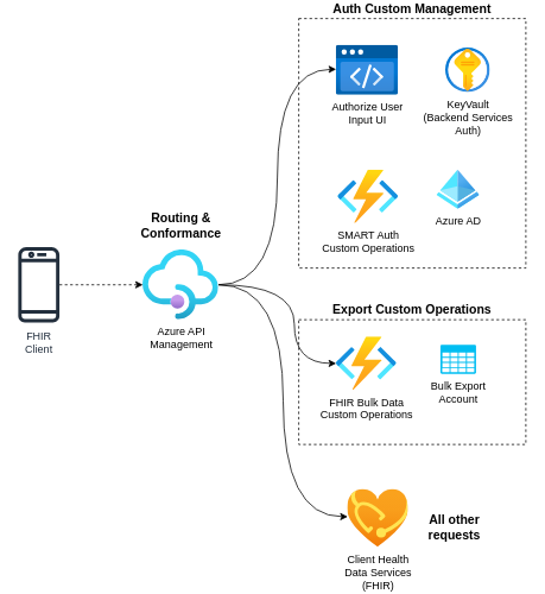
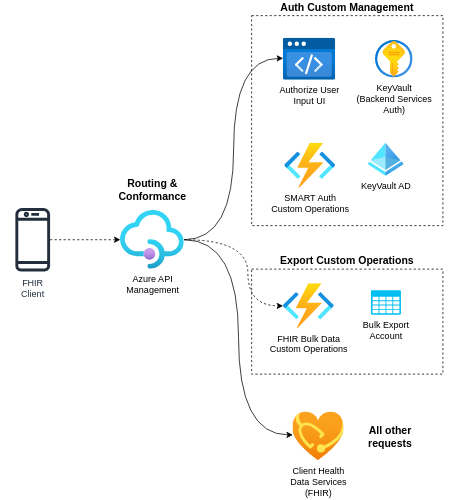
- <mxCell id="13" value="Azure AD" style="aspect=fixed;html=1;points=[];align=center;image;fontSize=12;image=img/lib/azure2/identity/Azure_Active_Directory.svg;" parent="1" vertex="1"><mxGeometry x="490" y="190" width="48.13" height="44" as="geometry" /></mxCell>
+ <mxCell id="13" value="KeyVault AD" style="aspect=fixed;html=1;points=[];align=center;image;fontSize=12;image=img/lib/azure2/identity/Azure_Active_Directory.svg;" parent="1" vertex="1"><mxGeometry x="490" y="190" width="48.13" height="44" as="geometry" /></mxCell>
- <mxCell id="4" style="edgeStyle=orthogonalEdgeStyle;curved=1;orthogonalLoop=1;jettySize=auto;html=1;" edge="1" parent="1" source="7" target="11"><mxGeometry relative="1" as="geometry"><Array as="points"><mxPoint x="330" y="319" /><mxPoint x="330" y="407" /></Array></mxGeometry></mxCell>
+ <mxCell id="4" style="edgeStyle=orthogonalEdgeStyle;curved=1;orthogonalLoop=1;jettySize=auto;html=1;dashed=1;" edge="1" parent="1" source="7" target="11"><mxGeometry relative="1" as="geometry"><Array as="points"><mxPoint x="330" y="319" /><mxPoint x="330" y="407" /></Array></mxGeometry></mxCell>
- <mxCell id="17" value="&lt;b&gt;All other requests&lt;/b&gt;" style="text;html=1;strokeColor=none;fillColor=none;align=center;verticalAlign=middle;whiteSpace=wrap;rounded=0;dashed=1;fontSize=14;" vertex="1" parent="1"><mxGeometry x="480" y="576" width="60" height="30" as="geometry" /></mxCell>
+ <mxCell id="17" value="&lt;b&gt;All other requests&lt;/b&gt;" style="text;html=1;strokeColor=none;fillColor=none;align=center;verticalAlign=middle;whiteSpace=wrap;rounded=0;dashed=1;fontSize=14;" vertex="1" parent="1"><mxGeometry x="490" y="566" width="60" height="30" as="geometry" /></mxCell>
